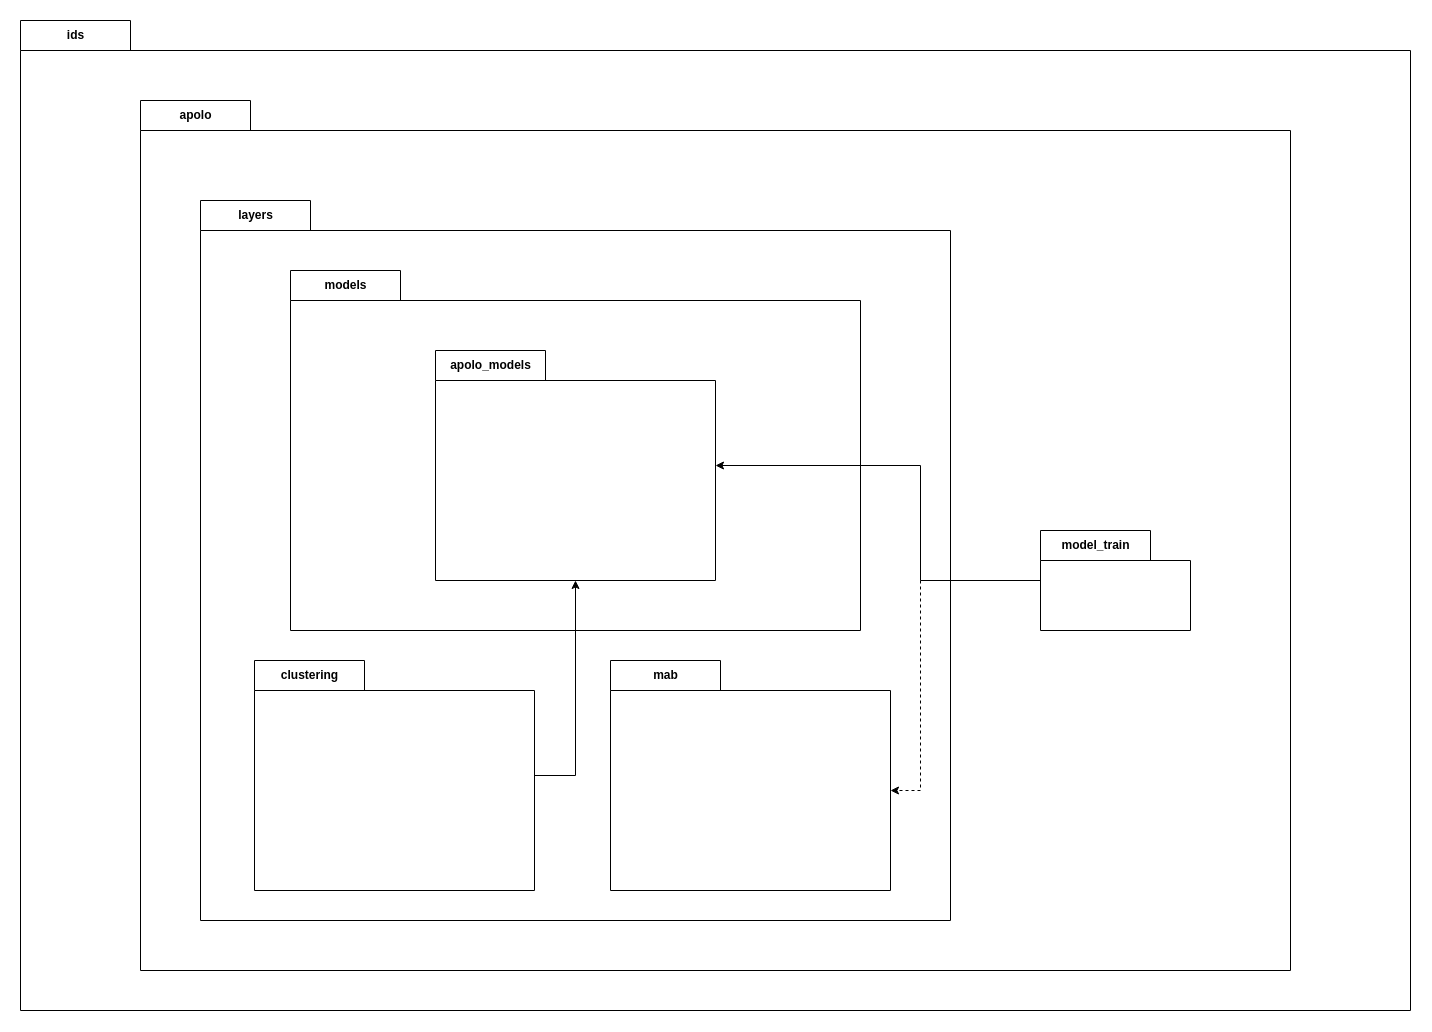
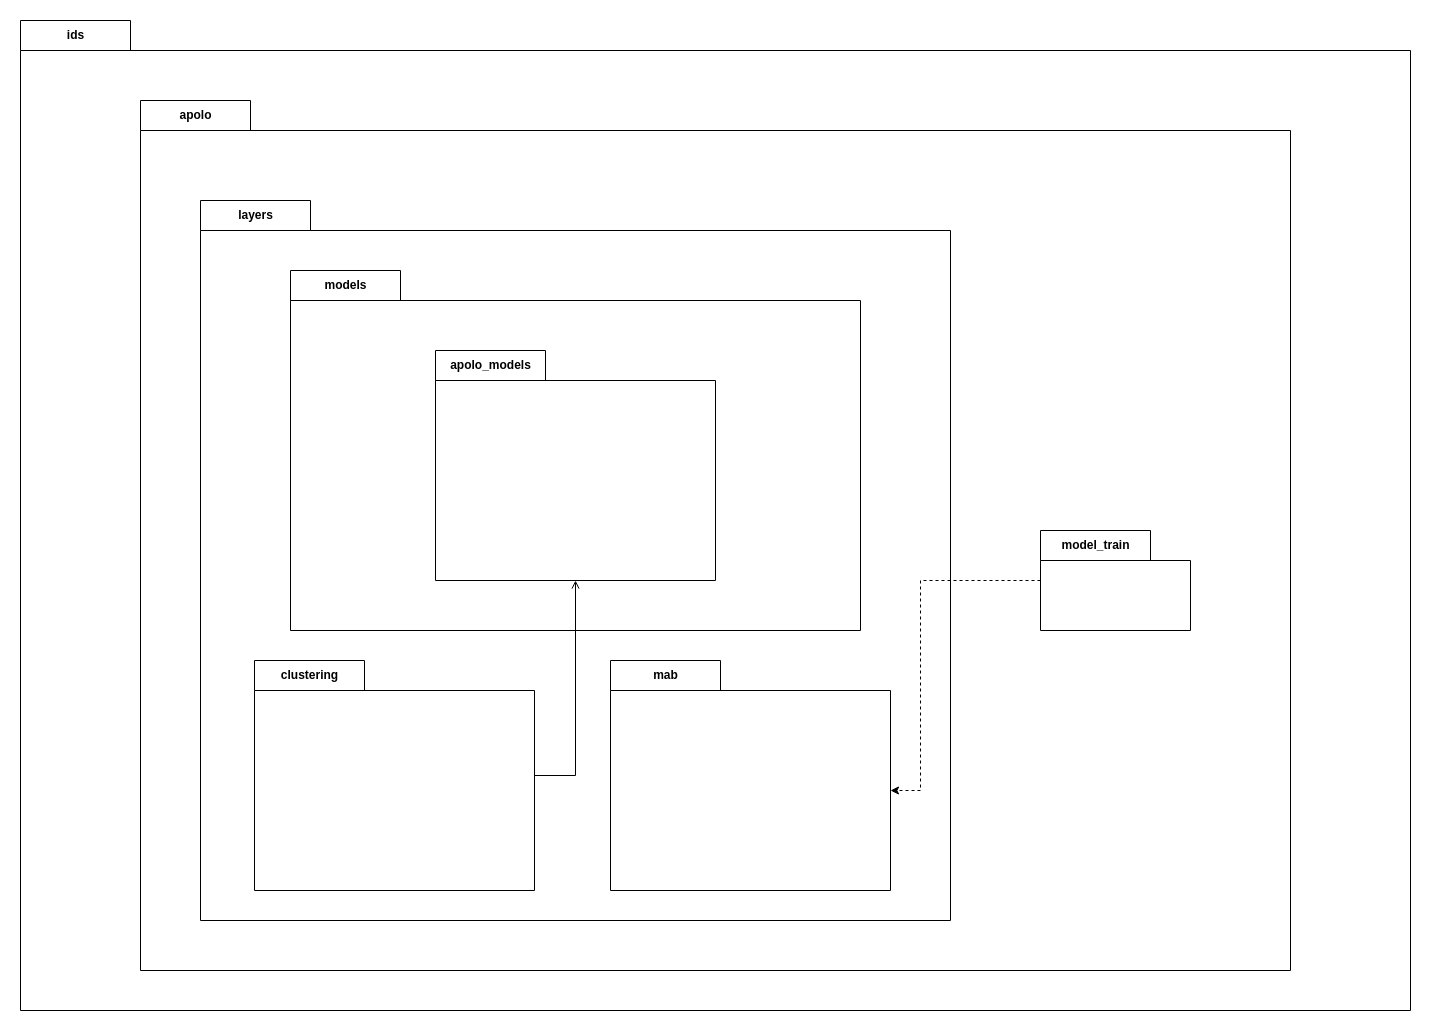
- <mxCell id="17" style="edgeStyle=orthogonalEdgeStyle;rounded=0;orthogonalLoop=1;jettySize=auto;html=1;" edge="1" parent="4" source="19" target="10"><mxGeometry relative="1" as="geometry"><Array as="points"><mxPoint x="780" y="480" /><mxPoint x="780" y="365" /></Array></mxGeometry></mxCell>
- <mxCell id="12" style="edgeStyle=orthogonalEdgeStyle;rounded=0;orthogonalLoop=1;jettySize=auto;html=1;" parent="6" source="13" target="10" edge="1"><mxGeometry relative="1" as="geometry"><Array as="points"><mxPoint x="375" y="575" /></Array></mxGeometry></mxCell>
+ <mxCell id="12" style="edgeStyle=orthogonalEdgeStyle;rounded=0;orthogonalLoop=1;jettySize=auto;html=1;endArrow=open;" parent="6" source="13" target="10" edge="1"><mxGeometry relative="1" as="geometry"><Array as="points"><mxPoint x="375" y="575" /></Array></mxGeometry></mxCell>
